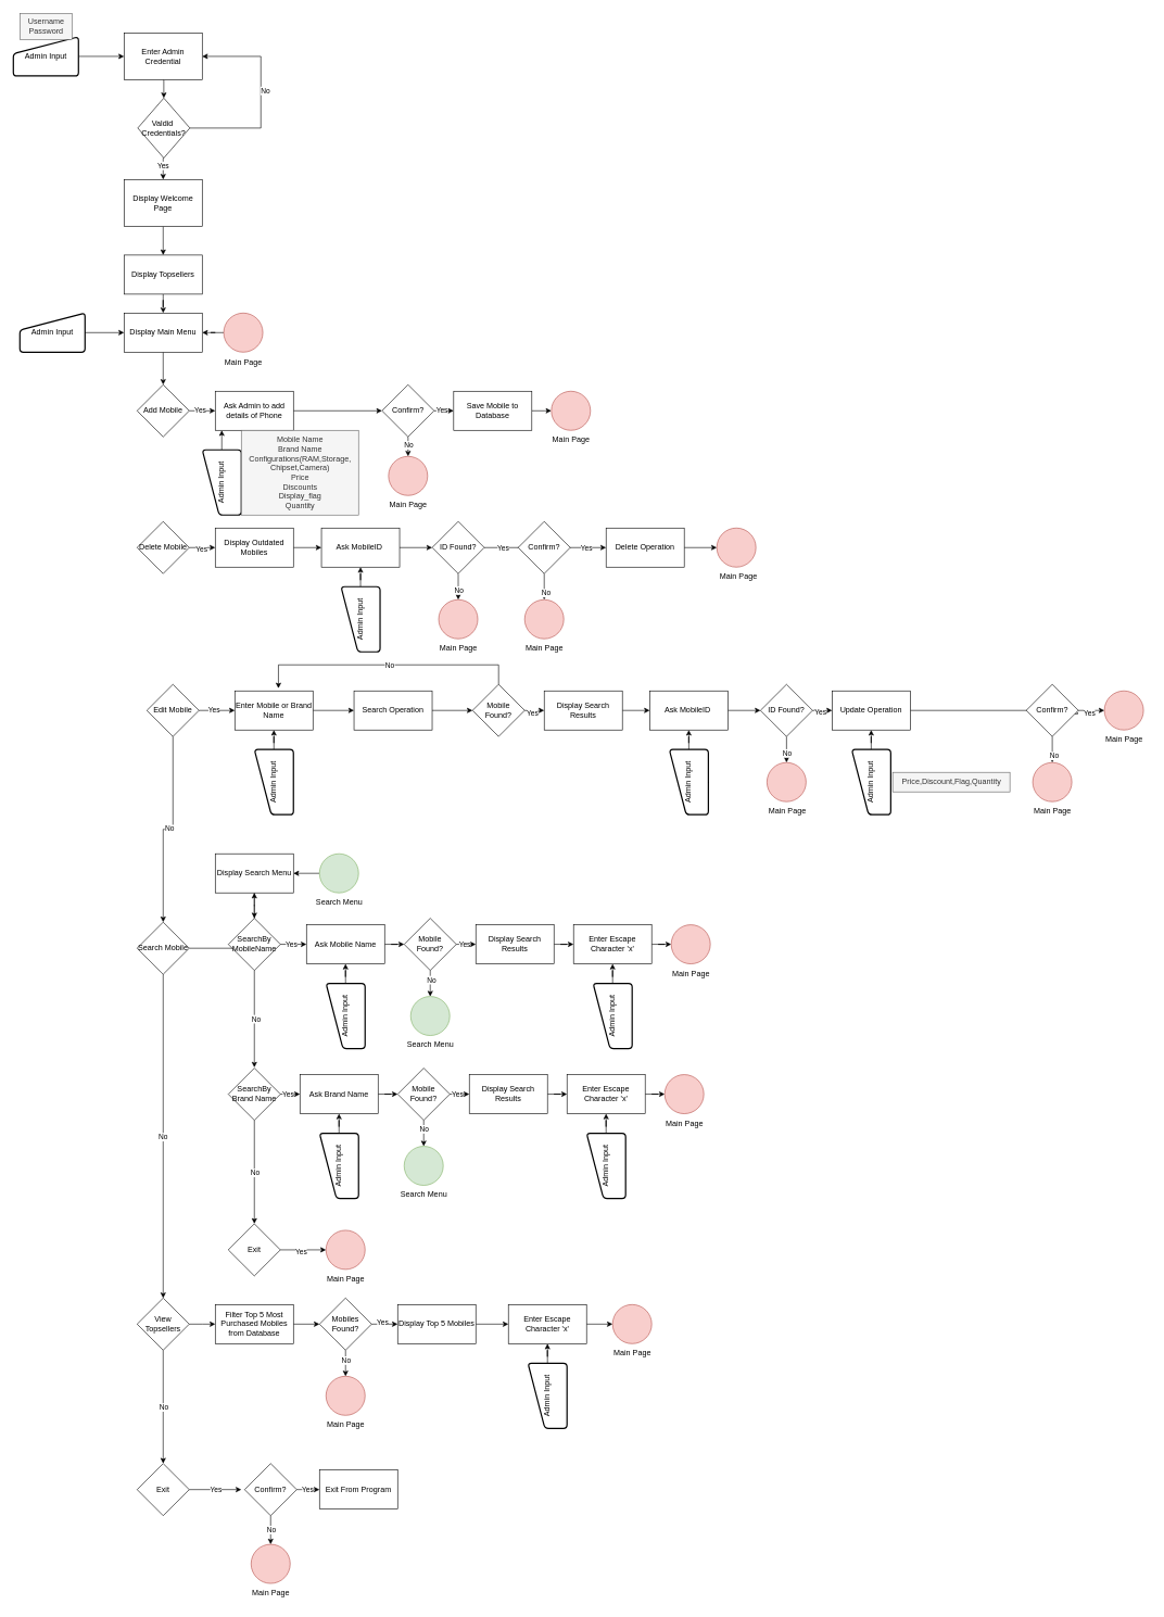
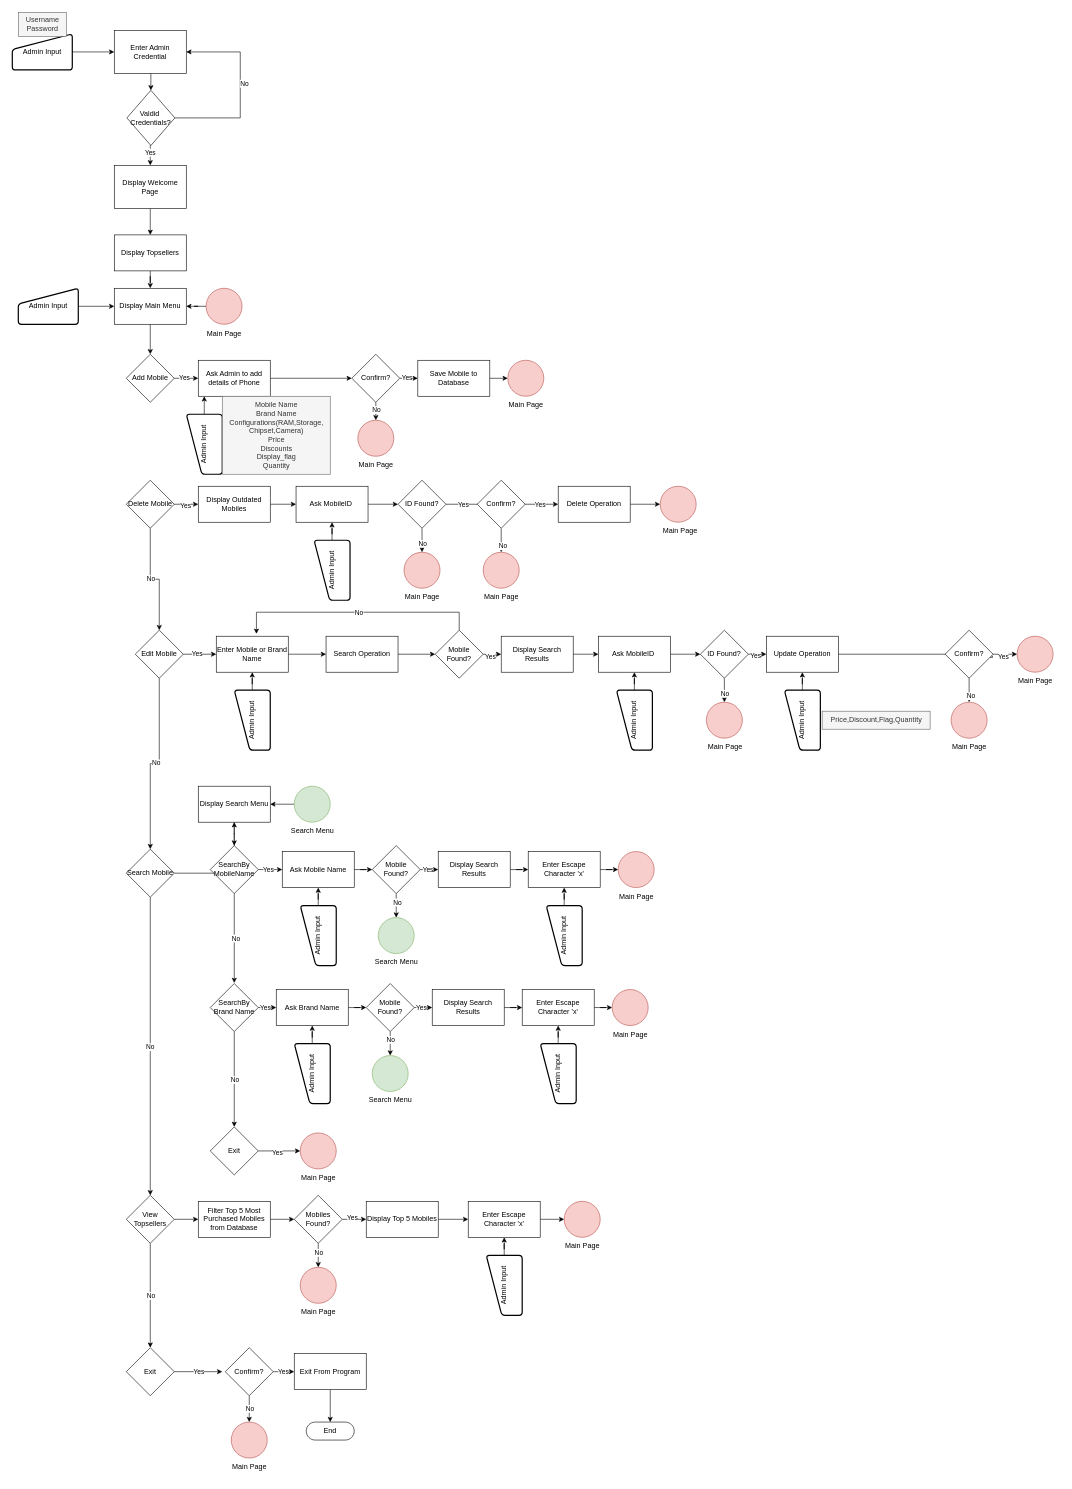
+ <mxCell id="20" style="edgeStyle=orthogonalEdgeStyle;rounded=0;orthogonalLoop=1;jettySize=auto;html=1;exitX=0.5;exitY=1;exitDx=0;exitDy=0;entryX=0.5;entryY=0;entryDx=0;entryDy=0;" edge="1" parent="1" source="24" target="42"><mxGeometry relative="1" as="geometry" /></mxCell>
+ <mxCell id="21" value="No" style="edgeLabel;html=1;align=center;verticalAlign=middle;resizable=0;points=[];" connectable="0" vertex="1" parent="20"><mxGeometry x="-0.094" relative="1" as="geometry"><mxPoint as="offset" /></mxGeometry></mxCell>
+ <mxCell id="159" value="" style="edgeStyle=orthogonalEdgeStyle;rounded=0;orthogonalLoop=1;jettySize=auto;html=1;" edge="1" parent="1" source="160" target="161"><mxGeometry relative="1" as="geometry" /></mxCell>
+ <mxCell id="161" value="End" style="html=1;dashed=0;whiteSpace=wrap;shape=mxgraph.dfd.start" vertex="1" parent="1"><mxGeometry x="510" y="2370" width="80" height="30" as="geometry" /></mxCell>
